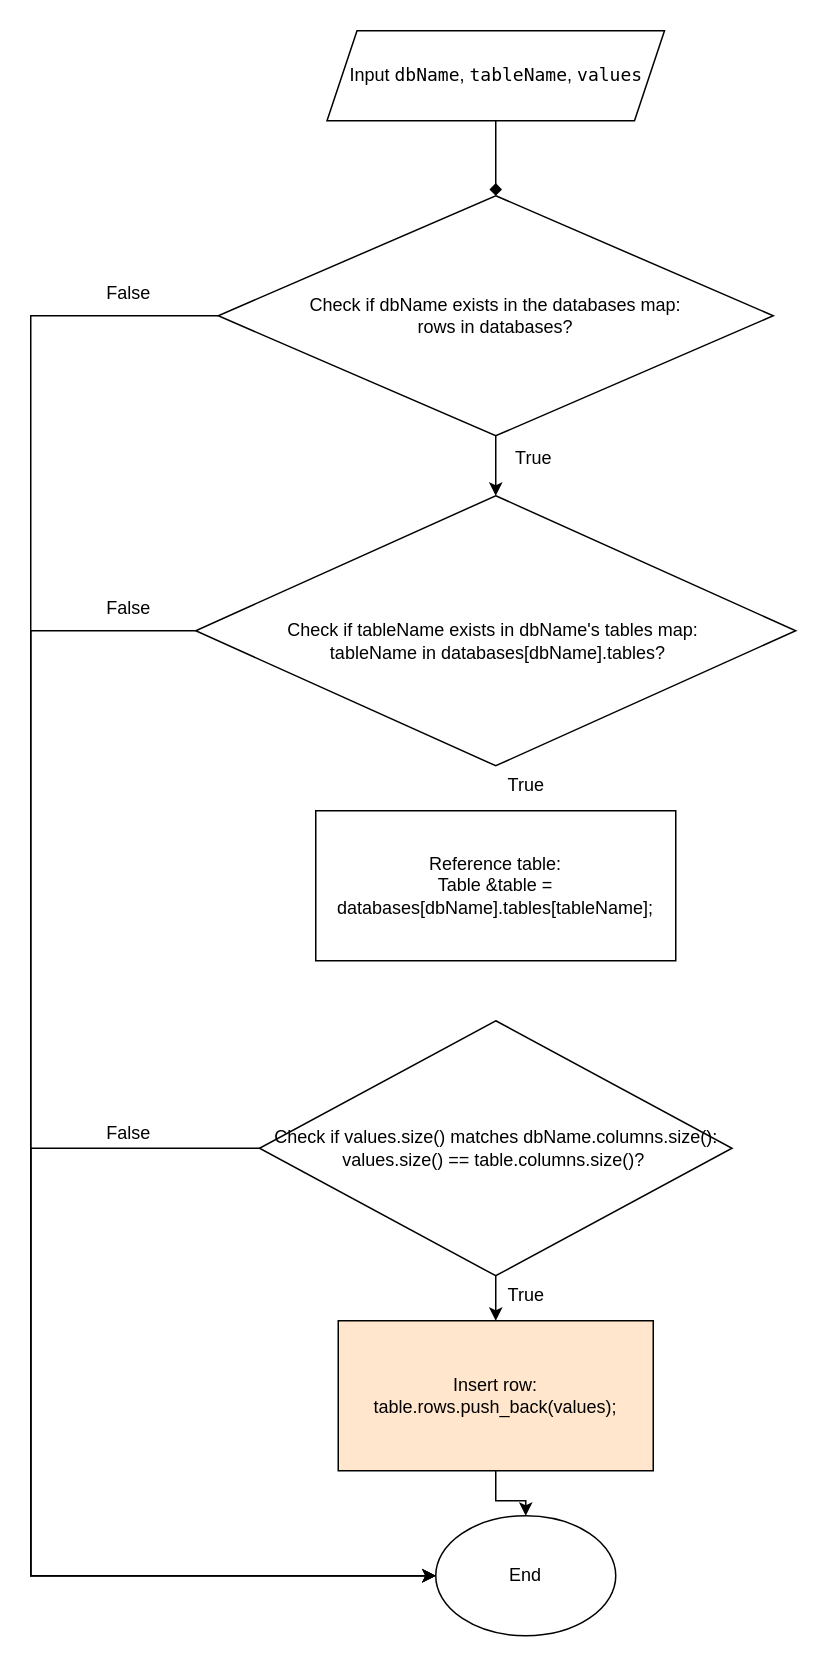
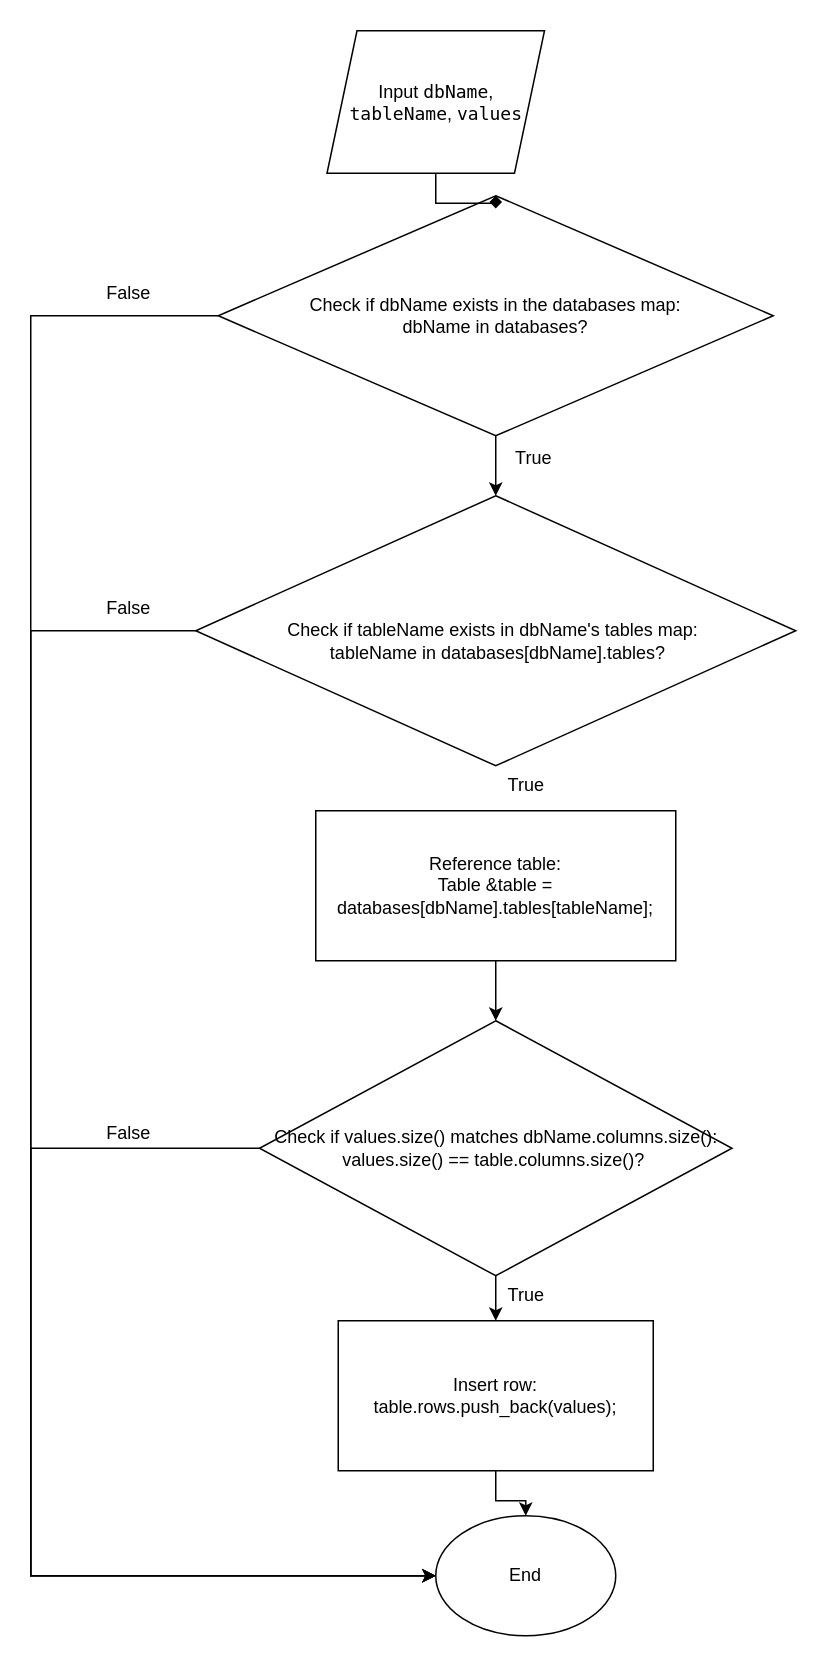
- <mxCell id="22" value="Input &lt;code&gt;dbName&lt;/code&gt;, &lt;code&gt;tableName&lt;/code&gt;, &lt;code&gt;values&lt;/code&gt;" style="shape=parallelogram;perimeter=parallelogramPerimeter;whiteSpace=wrap;html=1;fixedSize=1;" vertex="1" parent="1"><mxGeometry x="217.5" y="20" width="225" height="60" as="geometry" /></mxCell>
+ <mxCell id="22" value="Input &lt;code&gt;dbName&lt;/code&gt;, &lt;code&gt;tableName&lt;/code&gt;, &lt;code&gt;values&lt;/code&gt;" style="shape=parallelogram;perimeter=parallelogramPerimeter;whiteSpace=wrap;html=1;fixedSize=1;" vertex="1" parent="1"><mxGeometry x="217.5" y="20" width="145" height="95" as="geometry" /></mxCell>
- <mxCell id="4" value="Check if dbName exists in the databases map:&lt;br&gt;rows in databases?" style="rhombus;whiteSpace=wrap;html=1;" vertex="1" parent="1"><mxGeometry x="145" y="130" width="370" height="160" as="geometry" /></mxCell>
+ <mxCell id="4" value="Check if dbName exists in the databases map:&lt;br&gt;dbName in databases?" style="rhombus;whiteSpace=wrap;html=1;" vertex="1" parent="1"><mxGeometry x="145" y="130" width="370" height="160" as="geometry" /></mxCell>
+ <mxCell id="7" style="edgeStyle=orthogonalEdgeStyle;rounded=0;orthogonalLoop=1;jettySize=auto;html=1;exitX=0.5;exitY=1;exitDx=0;exitDy=0;entryX=0.5;entryY=0;entryDx=0;entryDy=0;" edge="1" parent="1" source="8" target="11"><mxGeometry relative="1" as="geometry" /></mxCell>
- <mxCell id="13" value="Insert row: table.rows.push_back(values);" style="rounded=0;whiteSpace=wrap;html=1;fillColor=#ffe6cc;" vertex="1" parent="1"><mxGeometry x="225" y="880" width="210" height="100" as="geometry" /></mxCell>
+ <mxCell id="13" value="Insert row: table.rows.push_back(values);" style="rounded=0;whiteSpace=wrap;html=1;" vertex="1" parent="1"><mxGeometry x="225" y="880" width="210" height="100" as="geometry" /></mxCell>
